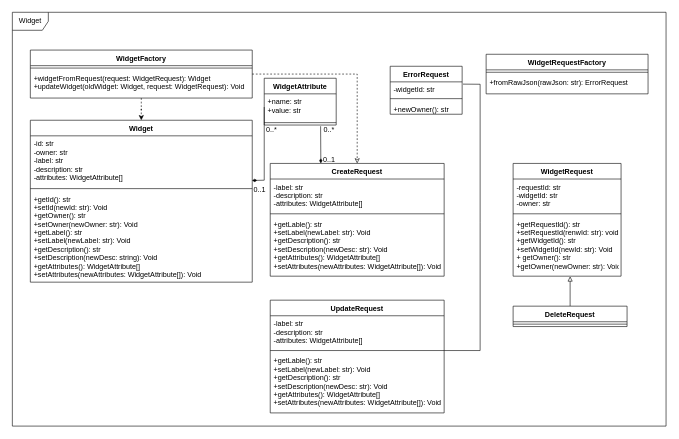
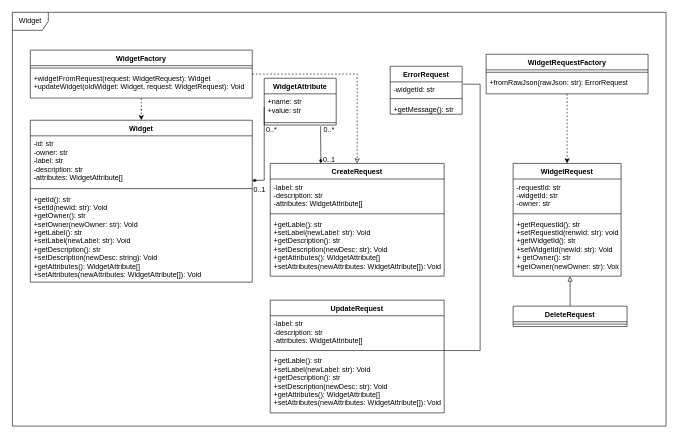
- <mxCell id="27" value="+newOwner(): str" style="text;strokeColor=none;fillColor=none;align=left;verticalAlign=top;spacingLeft=4;spacingRight=4;overflow=hidden;rotatable=0;points=[[0,0.5],[1,0.5]];portConstraint=eastwest;" parent="24" vertex="1"><mxGeometry y="58" width="120" height="22" as="geometry" /></mxCell>
+ <mxCell id="27" value="+getMessage(): str" style="text;strokeColor=none;fillColor=none;align=left;verticalAlign=top;spacingLeft=4;spacingRight=4;overflow=hidden;rotatable=0;points=[[0,0.5],[1,0.5]];portConstraint=eastwest;" parent="24" vertex="1"><mxGeometry y="58" width="120" height="22" as="geometry" /></mxCell>
+ <mxCell id="3" style="edgeStyle=orthogonalEdgeStyle;rounded=0;orthogonalLoop=1;jettySize=auto;html=1;entryX=0.5;entryY=0;entryDx=0;entryDy=0;dashed=1;strokeColor=default;" parent="1" source="4" target="7" edge="1"><mxGeometry relative="1" as="geometry" /></mxCell>
